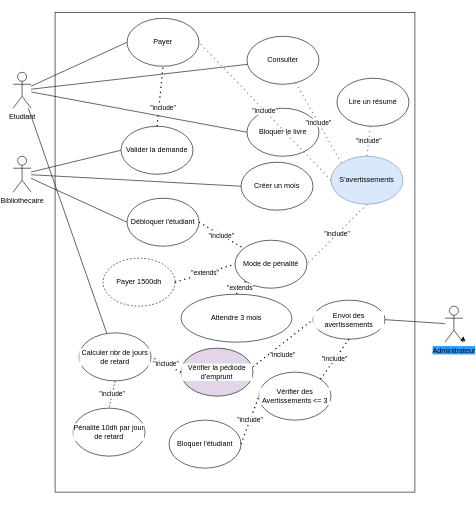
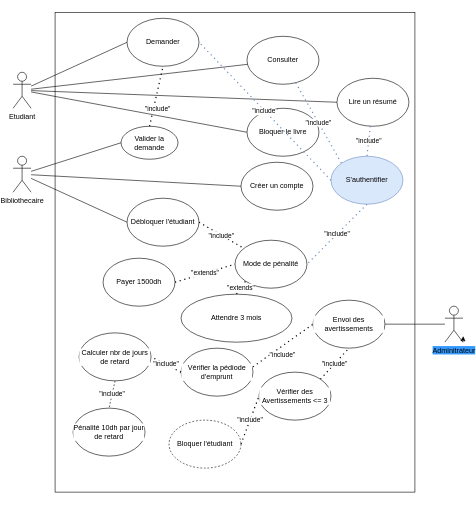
- <mxCell id="5" value="Payer" style="ellipse;whiteSpace=wrap;html=1;" vertex="1" parent="1"><mxGeometry x="210" y="30" width="120" height="80" as="geometry" /></mxCell>
+ <mxCell id="5" value="Demander" style="ellipse;whiteSpace=wrap;html=1;" vertex="1" parent="1"><mxGeometry x="210" y="30" width="120" height="80" as="geometry" /></mxCell>
- <mxCell id="6" value="Valider la demande" style="ellipse;whiteSpace=wrap;html=1;" vertex="1" parent="1"><mxGeometry x="200" y="210" width="120" height="80" as="geometry" /></mxCell>
+ <mxCell id="6" value="Valider la demande" style="ellipse;whiteSpace=wrap;html=1;" vertex="1" parent="1"><mxGeometry x="200" y="210" width="95" height="55" as="geometry" /></mxCell>
- <mxCell id="22" value="S'avertissements" style="ellipse;whiteSpace=wrap;html=1;fillColor=#dae8fc;strokeColor=#6c8ebf;" vertex="1" parent="1"><mxGeometry x="550" y="260" width="120" height="80" as="geometry" /></mxCell>
+ <mxCell id="22" value="S'authentifier" style="ellipse;whiteSpace=wrap;html=1;fillColor=#dae8fc;strokeColor=#6c8ebf;" vertex="1" parent="1"><mxGeometry x="550" y="260" width="120" height="80" as="geometry" /></mxCell>
- <mxCell id="16" value="Créer un mois" style="ellipse;whiteSpace=wrap;html=1;" vertex="1" parent="1"><mxGeometry x="400" y="270" width="120" height="80" as="geometry" /></mxCell>
+ <mxCell id="16" value="Créer un compte" style="ellipse;whiteSpace=wrap;html=1;" vertex="1" parent="1"><mxGeometry x="400" y="270" width="120" height="80" as="geometry" /></mxCell>
- <mxCell id="21" value="" style="endArrow=none;html=1;rounded=0;" edge="1" parent="1" source="3" target="42"><mxGeometry width="50" height="50" relative="1" as="geometry"><mxPoint x="280" y="370" as="sourcePoint" /><mxPoint x="330" y="320" as="targetPoint" /></mxGeometry></mxCell>
+ <mxCell id="21" value="" style="endArrow=none;html=1;rounded=0;entryX=0;entryY=0.5;entryDx=0;entryDy=0;" edge="1" parent="1" source="3" target="19"><mxGeometry width="50" height="50" relative="1" as="geometry"><mxPoint x="280" y="370" as="sourcePoint" /><mxPoint x="330" y="320" as="targetPoint" /></mxGeometry></mxCell>
- <mxCell id="38" value="Payer 1500dh" style="ellipse;whiteSpace=wrap;html=1;labelBackgroundColor=#FFFFFF;dashed=1;" vertex="1" parent="1"><mxGeometry x="170" y="430" width="120" height="80" as="geometry" /></mxCell>
+ <mxCell id="38" value="Payer 1500dh" style="ellipse;whiteSpace=wrap;html=1;labelBackgroundColor=#FFFFFF;" vertex="1" parent="1"><mxGeometry x="170" y="430" width="120" height="80" as="geometry" /></mxCell>
- <mxCell id="28" value="Envoi des avertissements" style="ellipse;whiteSpace=wrap;html=1;labelBackgroundColor=#FFFFFF;" vertex="1" parent="1"><mxGeometry x="520" y="500" width="120" height="65" as="geometry" /></mxCell>
+ <mxCell id="28" value="Envoi des avertissements" style="ellipse;whiteSpace=wrap;html=1;labelBackgroundColor=#FFFFFF;" vertex="1" parent="1"><mxGeometry x="520" y="500" width="120" height="80" as="geometry" /></mxCell>
- <mxCell id="30" value="Vérifier la pédiode d'emprunt" style="ellipse;whiteSpace=wrap;html=1;labelBackgroundColor=#FFFFFF;fillColor=#e1d5e7;" vertex="1" parent="1"><mxGeometry x="300" y="580" width="120" height="80" as="geometry" /></mxCell>
+ <mxCell id="30" value="Vérifier la pédiode d'emprunt" style="ellipse;whiteSpace=wrap;html=1;labelBackgroundColor=#FFFFFF;" vertex="1" parent="1"><mxGeometry x="300" y="580" width="120" height="80" as="geometry" /></mxCell>
- <mxCell id="34" value="Bloquer l'étudiant" style="ellipse;whiteSpace=wrap;html=1;labelBackgroundColor=#FFFFFF;" vertex="1" parent="1"><mxGeometry x="280" y="700" width="120" height="80" as="geometry" /></mxCell>
+ <mxCell id="34" value="Bloquer l'étudiant" style="ellipse;whiteSpace=wrap;html=1;labelBackgroundColor=#FFFFFF;dashed=1;" vertex="1" parent="1"><mxGeometry x="280" y="700" width="120" height="80" as="geometry" /></mxCell>
